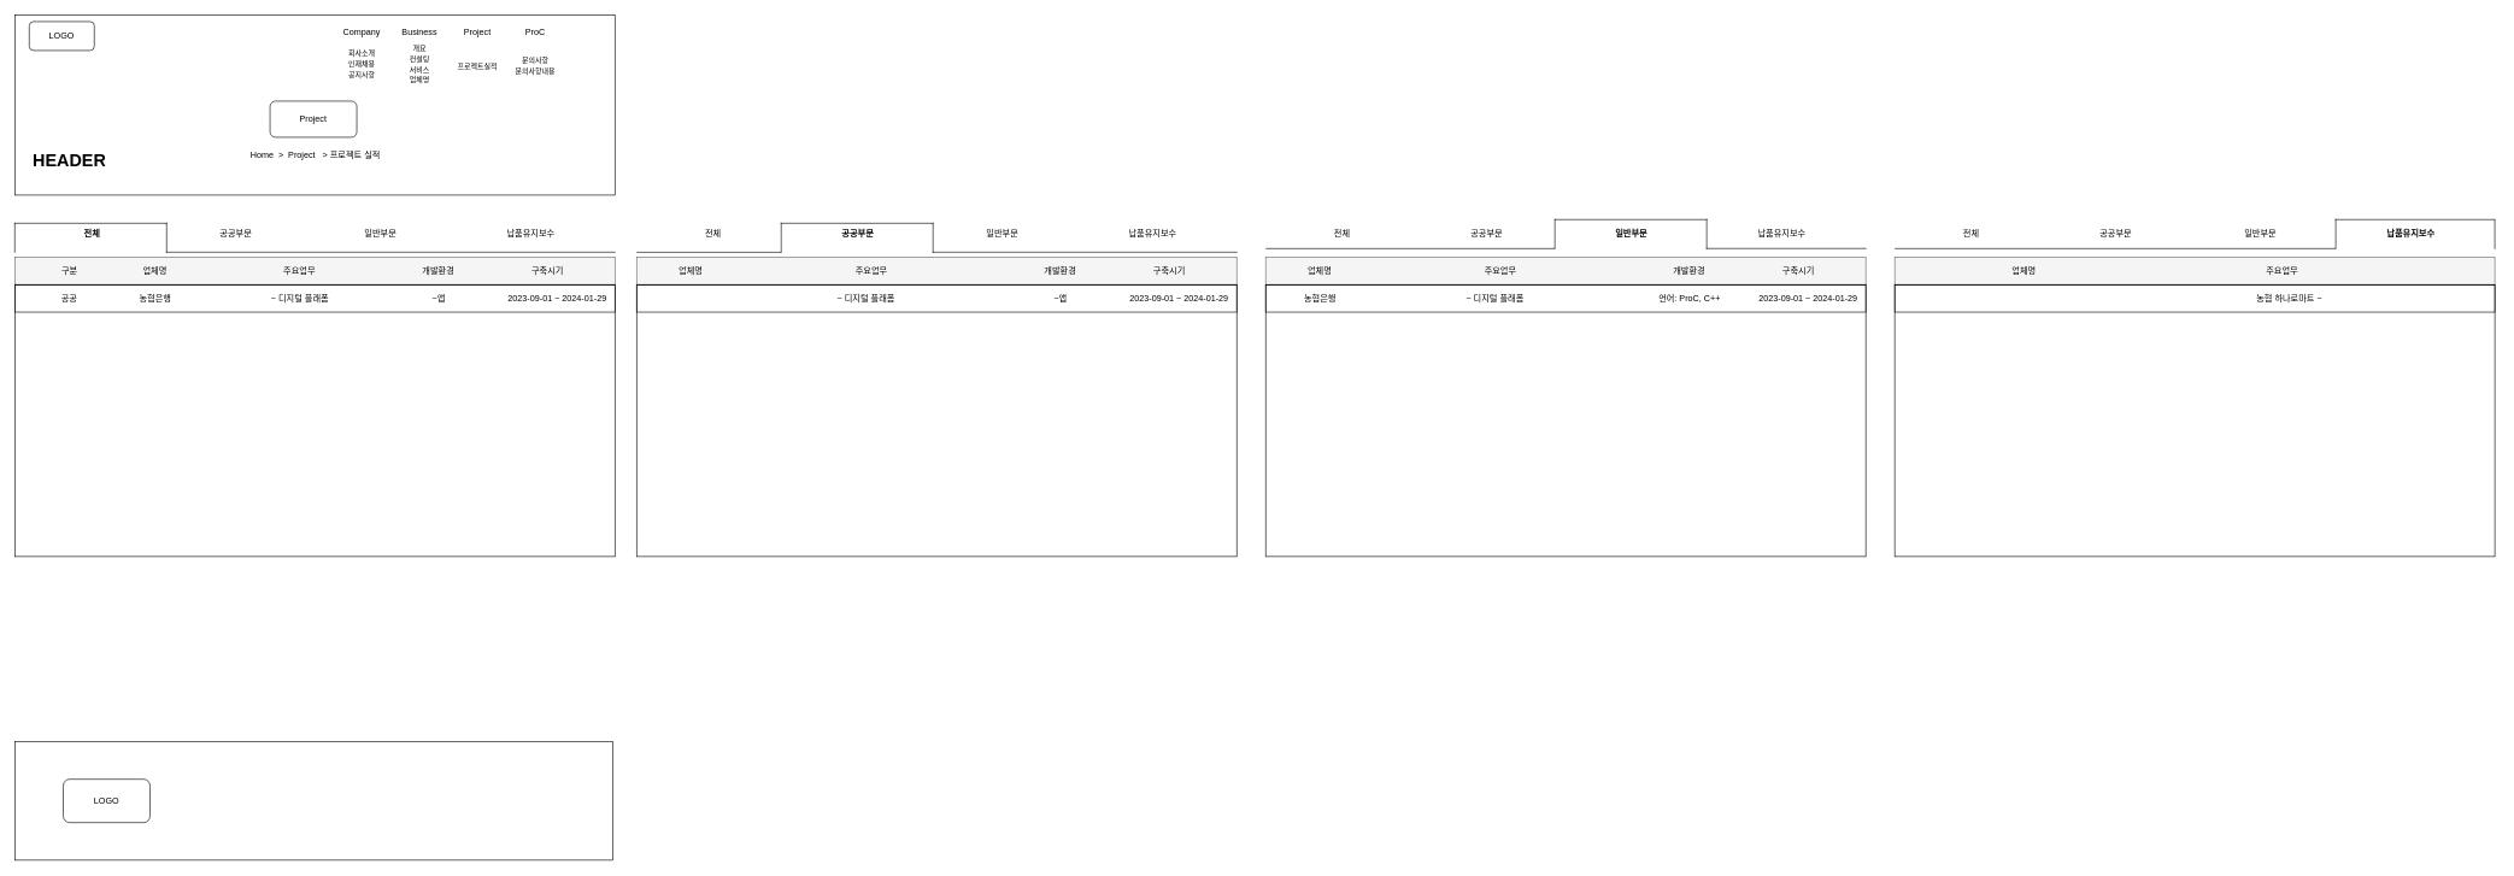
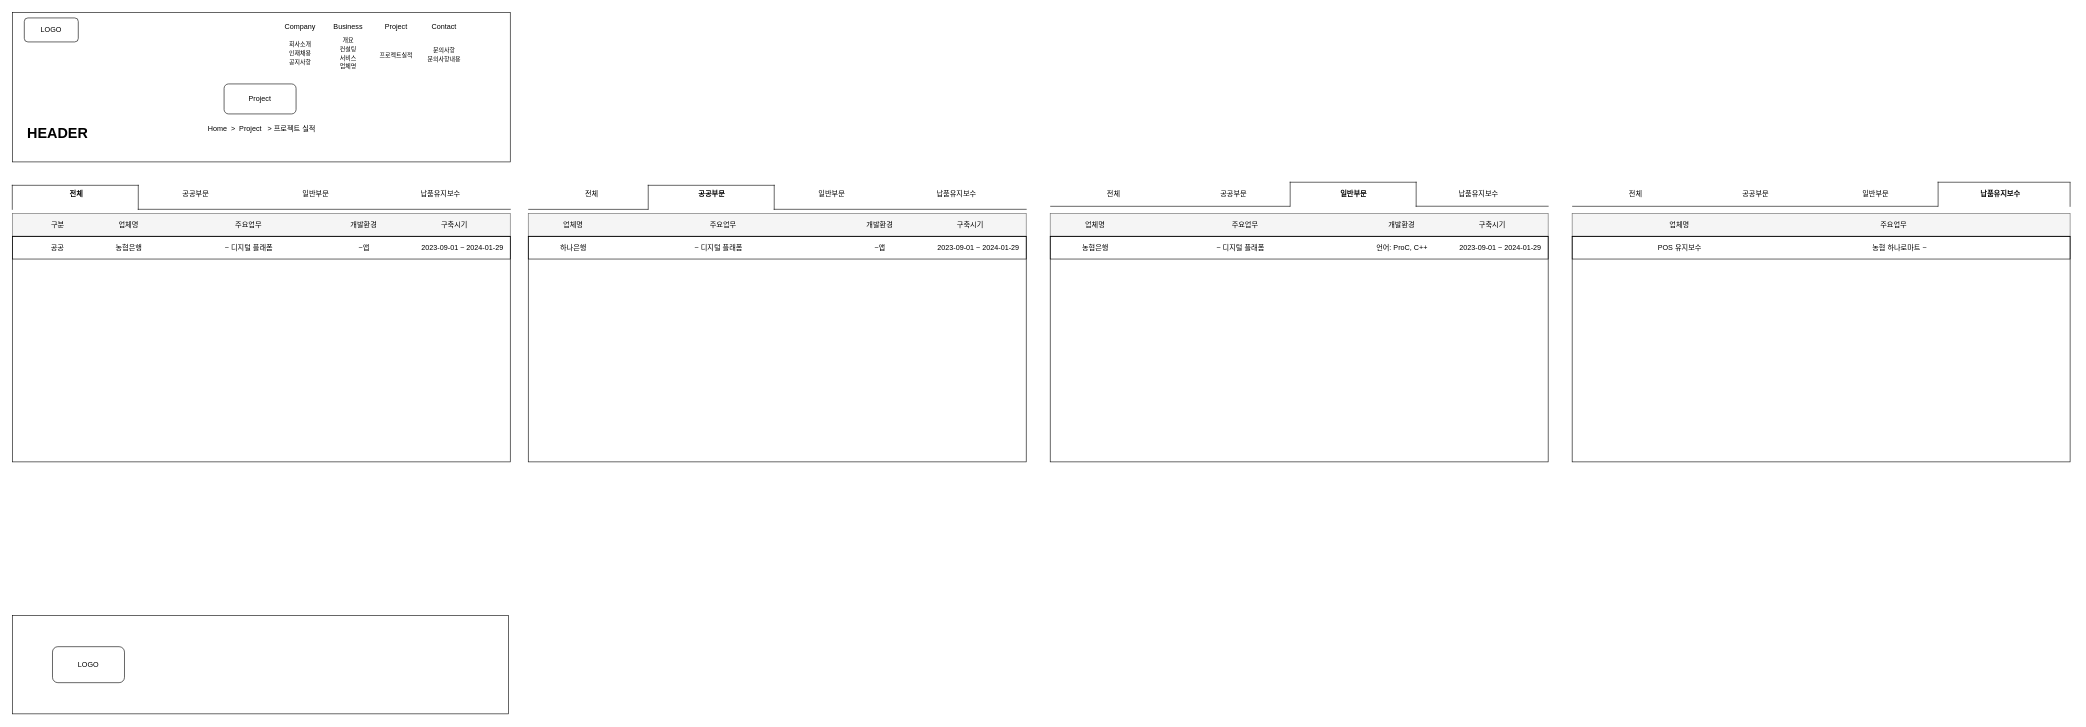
- <mxCell id="9" value="ProC" style="text;html=1;strokeColor=none;fillColor=none;align=center;verticalAlign=middle;whiteSpace=wrap;rounded=0;" vertex="1" parent="1"><mxGeometry x="710" y="29" width="60" height="30" as="geometry" /></mxCell>
+ <mxCell id="9" value="Contact" style="text;html=1;strokeColor=none;fillColor=none;align=center;verticalAlign=middle;whiteSpace=wrap;rounded=0;" vertex="1" parent="1"><mxGeometry x="710" y="29" width="60" height="30" as="geometry" /></mxCell>
+ <mxCell id="42" value="하나은행" style="text;html=1;strokeColor=none;fillColor=none;align=center;verticalAlign=middle;whiteSpace=wrap;rounded=0;" vertex="1" parent="1"><mxGeometry x="906.75" y="396.99" width="96.5" height="30" as="geometry" /></mxCell>
+ <mxCell id="69" value="POS 유지보수" style="text;html=1;strokeColor=none;fillColor=none;align=center;verticalAlign=middle;whiteSpace=wrap;rounded=0;" vertex="1" parent="1"><mxGeometry x="2751" y="396.99" width="96.5" height="30" as="geometry" /></mxCell>
